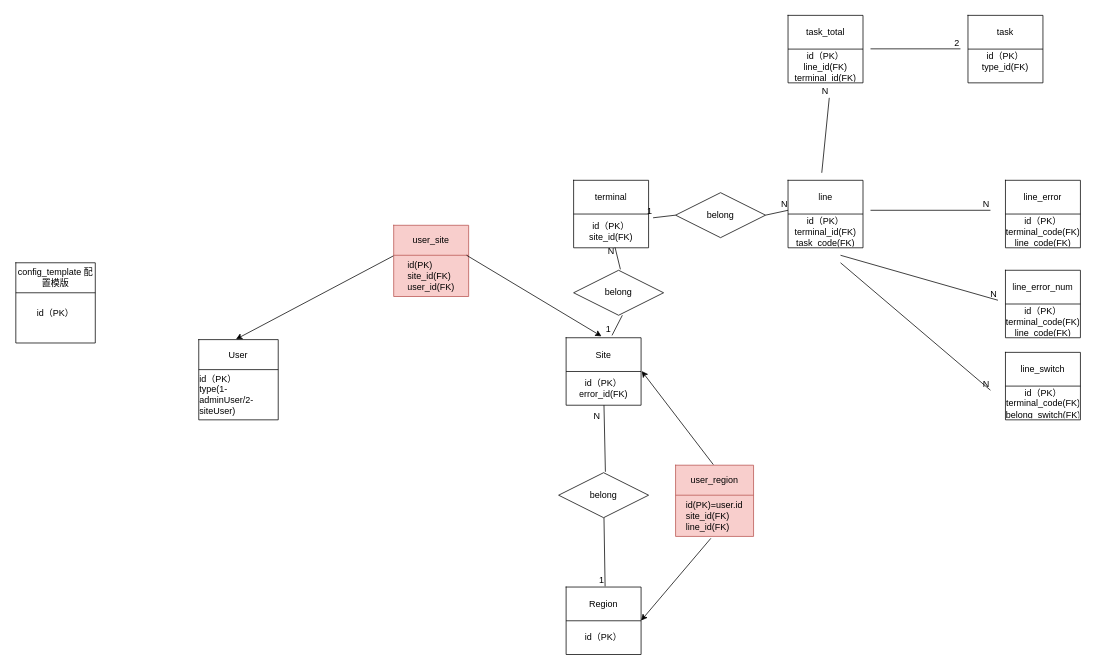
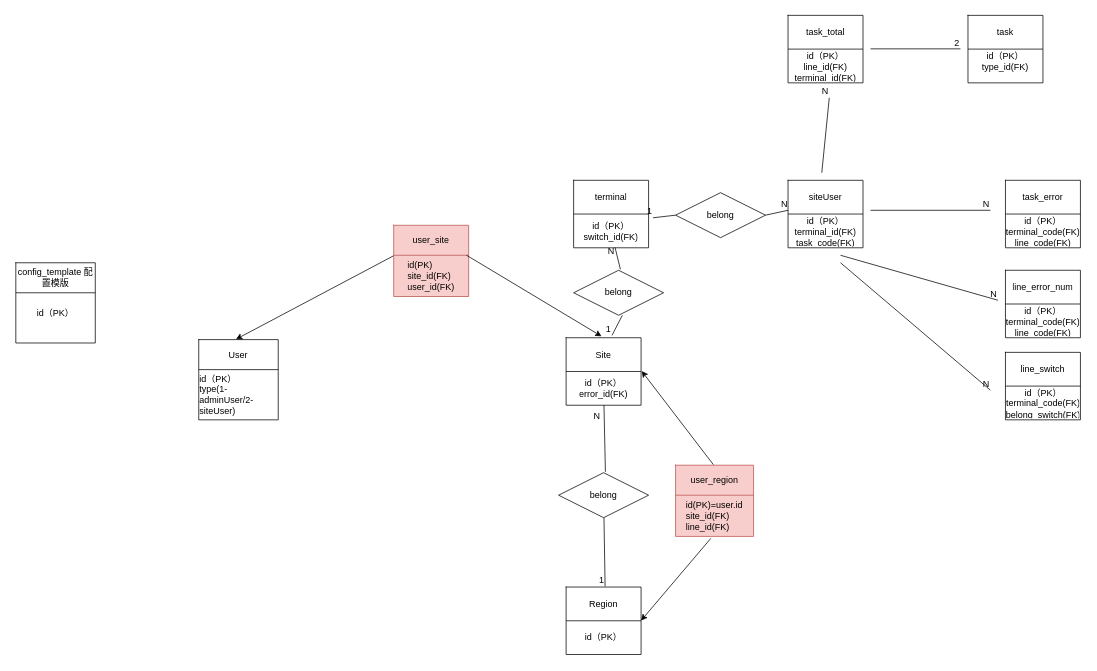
- <mxCell id="53" value="line" style="shape=partialRectangle;html=1;whiteSpace=wrap;connectable=0;strokeColor=inherit;overflow=hidden;fillColor=none;top=0;left=0;bottom=0;right=0;pointerEvents=1;" vertex="1" parent="52"><mxGeometry width="100" height="45" as="geometry"><mxRectangle width="100" height="45" as="alternateBounds" /></mxGeometry></mxCell>
+ <mxCell id="53" value="siteUser" style="shape=partialRectangle;html=1;whiteSpace=wrap;connectable=0;strokeColor=inherit;overflow=hidden;fillColor=none;top=0;left=0;bottom=0;right=0;pointerEvents=1;" vertex="1" parent="52"><mxGeometry width="100" height="45" as="geometry"><mxRectangle width="100" height="45" as="alternateBounds" /></mxGeometry></mxCell>
- <mxCell id="63" value="line_error" style="shape=partialRectangle;html=1;whiteSpace=wrap;connectable=0;strokeColor=inherit;overflow=hidden;fillColor=none;top=0;left=0;bottom=0;right=0;pointerEvents=1;" vertex="1" parent="62"><mxGeometry width="100" height="45" as="geometry"><mxRectangle width="100" height="45" as="alternateBounds" /></mxGeometry></mxCell>
+ <mxCell id="63" value="task_error" style="shape=partialRectangle;html=1;whiteSpace=wrap;connectable=0;strokeColor=inherit;overflow=hidden;fillColor=none;top=0;left=0;bottom=0;right=0;pointerEvents=1;" vertex="1" parent="62"><mxGeometry width="100" height="45" as="geometry"><mxRectangle width="100" height="45" as="alternateBounds" /></mxGeometry></mxCell>
- <mxCell id="45" value="id（PK）&lt;div&gt;site_id(FK)&lt;/div&gt;" style="shape=partialRectangle;html=1;whiteSpace=wrap;connectable=0;strokeColor=inherit;overflow=hidden;fillColor=none;top=0;left=0;bottom=0;right=0;pointerEvents=1;" vertex="1" parent="44"><mxGeometry width="100" height="45" as="geometry"><mxRectangle width="100" height="45" as="alternateBounds" /></mxGeometry></mxCell>
+ <mxCell id="45" value="id（PK）&lt;div&gt;switch_id(FK)&lt;/div&gt;" style="shape=partialRectangle;html=1;whiteSpace=wrap;connectable=0;strokeColor=inherit;overflow=hidden;fillColor=none;top=0;left=0;bottom=0;right=0;pointerEvents=1;" vertex="1" parent="44"><mxGeometry width="100" height="45" as="geometry"><mxRectangle width="100" height="45" as="alternateBounds" /></mxGeometry></mxCell>
